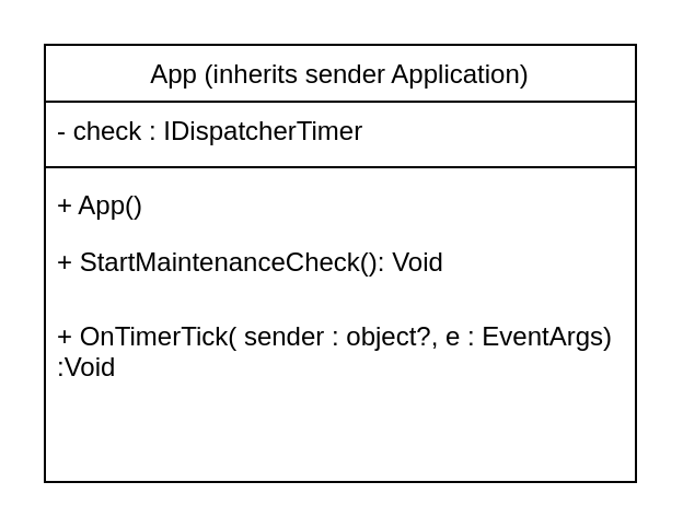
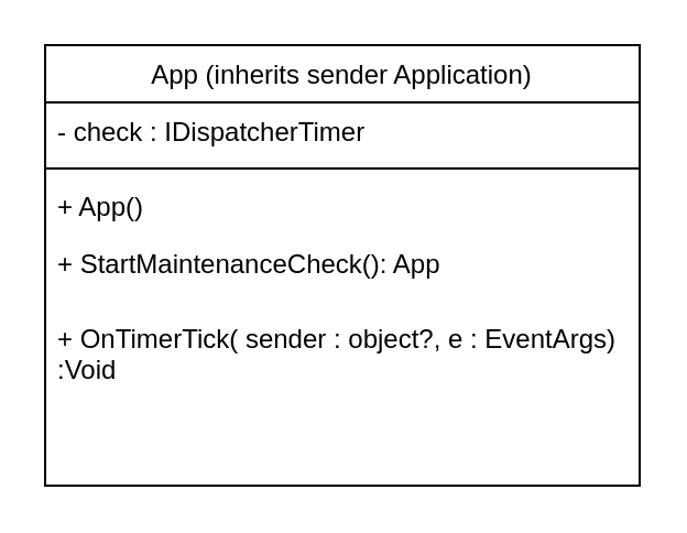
- <mxCell id="6" value="+ StartMaintenanceCheck(): Void&#10;" style="text;align=left;verticalAlign=top;spacingLeft=4;spacingRight=4;overflow=hidden;rotatable=0;points=[[0,0.5],[1,0.5]];portConstraint=eastwest;" vertex="1" parent="2"><mxGeometry y="86" width="270" height="34" as="geometry" /></mxCell>
+ <mxCell id="6" value="+ StartMaintenanceCheck(): App&#10;" style="text;align=left;verticalAlign=top;spacingLeft=4;spacingRight=4;overflow=hidden;rotatable=0;points=[[0,0.5],[1,0.5]];portConstraint=eastwest;" vertex="1" parent="2"><mxGeometry y="86" width="270" height="34" as="geometry" /></mxCell>
